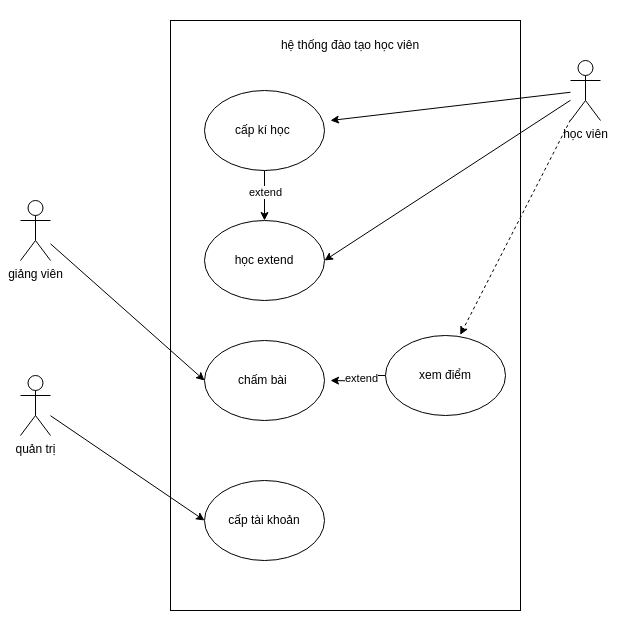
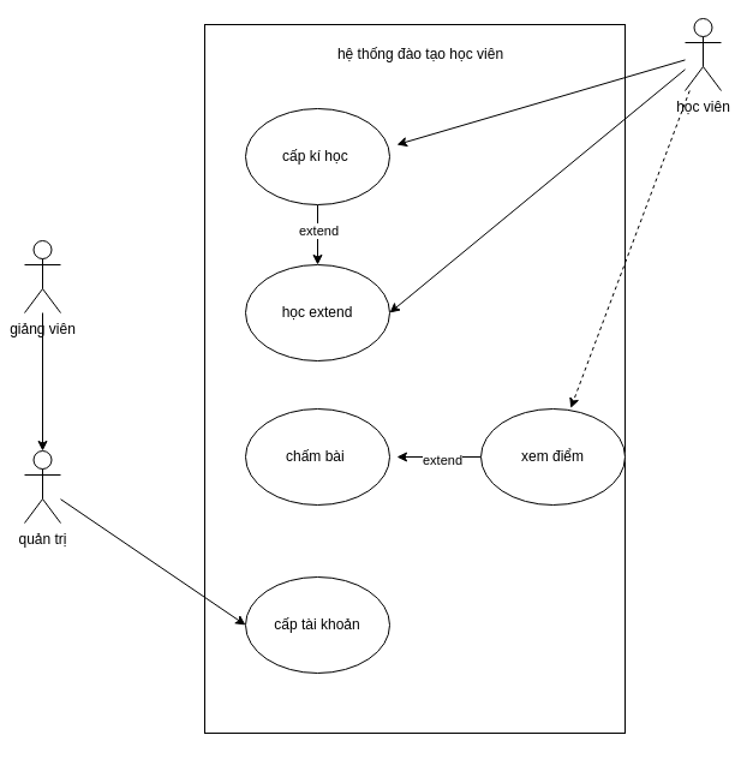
- <mxCell id="5" value="học viên" style="shape=umlActor;verticalLabelPosition=bottom;verticalAlign=top;html=1;outlineConnect=0;" vertex="1" parent="1"><mxGeometry x="570" y="60" width="30" height="60" as="geometry" /></mxCell>
+ <mxCell id="5" value="học viên" style="shape=umlActor;verticalLabelPosition=bottom;verticalAlign=top;html=1;outlineConnect=0;" vertex="1" parent="1"><mxGeometry x="570" y="15" width="30" height="60" as="geometry" /></mxCell>
- <mxCell id="6" style="rounded=0;orthogonalLoop=1;jettySize=auto;html=1;entryX=0;entryY=0.5;entryDx=0;entryDy=0;" edge="1" parent="1" source="7" target="14"><mxGeometry relative="1" as="geometry" /></mxCell>
+ <mxCell id="6" style="rounded=0;orthogonalLoop=1;jettySize=auto;html=1;" edge="1" parent="1" source="7" target="9"><mxGeometry relative="1" as="geometry" /></mxCell>
- <mxCell id="17" value="xem điểm" style="ellipse;whiteSpace=wrap;html=1;" vertex="1" parent="1"><mxGeometry x="385" y="335" width="120" height="80" as="geometry" /></mxCell>
+ <mxCell id="17" value="xem điểm" style="ellipse;whiteSpace=wrap;html=1;" vertex="1" parent="1"><mxGeometry x="400" y="340" width="120" height="80" as="geometry" /></mxCell>
